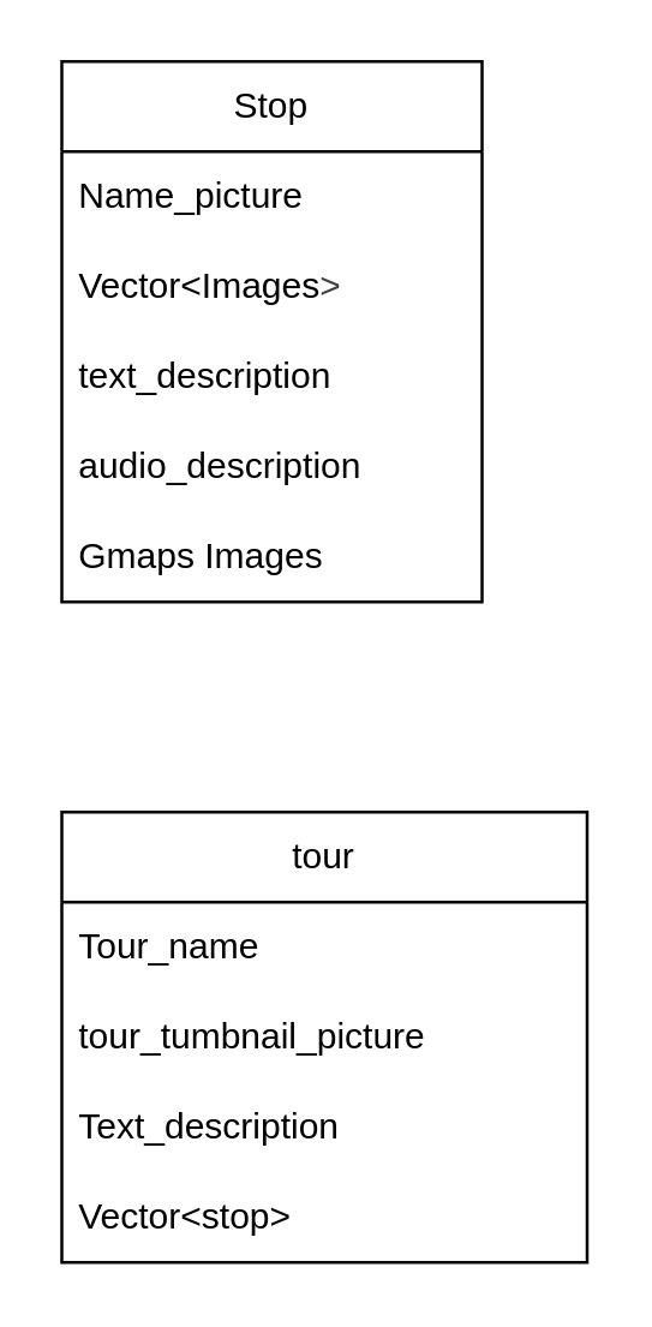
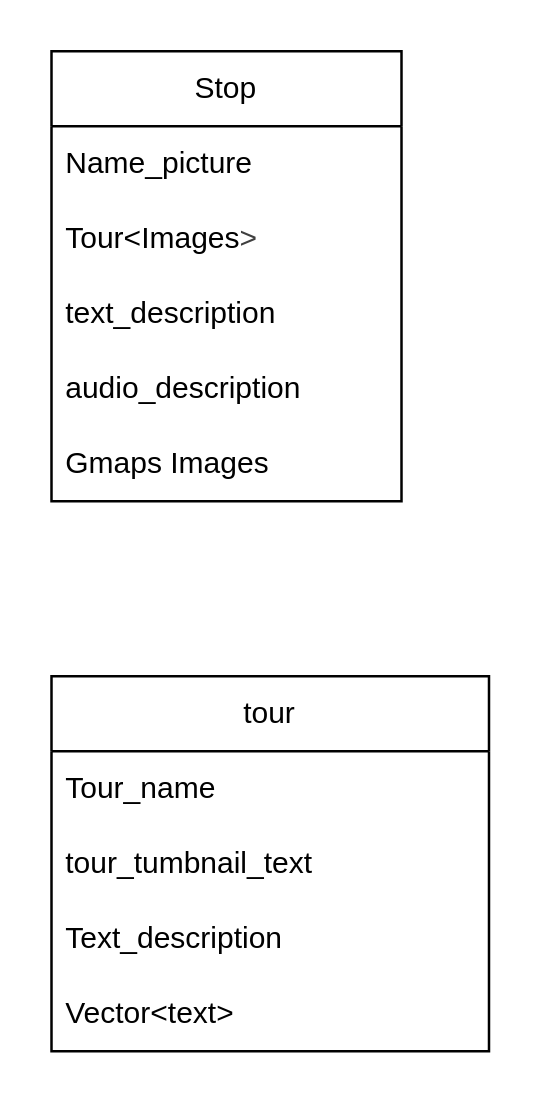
- <mxCell id="4" value="Vector&amp;lt;Images&lt;span style=&quot;color: rgb(63, 63, 63); background-color: transparent;&quot;&gt;&amp;gt;&lt;/span&gt;" style="text;strokeColor=none;fillColor=none;align=left;verticalAlign=middle;spacingLeft=4;spacingRight=4;overflow=hidden;points=[[0,0.5],[1,0.5]];portConstraint=eastwest;rotatable=0;whiteSpace=wrap;html=1;" parent="2" vertex="1"><mxGeometry y="60" width="140" height="30" as="geometry" /></mxCell>
+ <mxCell id="4" value="Tour&amp;lt;Images&lt;span style=&quot;color: rgb(63, 63, 63); background-color: transparent;&quot;&gt;&amp;gt;&lt;/span&gt;" style="text;strokeColor=none;fillColor=none;align=left;verticalAlign=middle;spacingLeft=4;spacingRight=4;overflow=hidden;points=[[0,0.5],[1,0.5]];portConstraint=eastwest;rotatable=0;whiteSpace=wrap;html=1;" parent="2" vertex="1"><mxGeometry y="60" width="140" height="30" as="geometry" /></mxCell>
- <mxCell id="10" value="&lt;span style=&quot;color: rgb(0, 0, 0);&quot;&gt;tour_tumbnail_picture&lt;/span&gt;" style="text;strokeColor=none;fillColor=none;align=left;verticalAlign=middle;spacingLeft=4;spacingRight=4;overflow=hidden;points=[[0,0.5],[1,0.5]];portConstraint=eastwest;rotatable=0;whiteSpace=wrap;html=1;" parent="8" vertex="1"><mxGeometry y="60" width="175" height="30" as="geometry" /></mxCell>
+ <mxCell id="10" value="&lt;span style=&quot;color: rgb(0, 0, 0);&quot;&gt;tour_tumbnail_text&lt;/span&gt;" style="text;strokeColor=none;fillColor=none;align=left;verticalAlign=middle;spacingLeft=4;spacingRight=4;overflow=hidden;points=[[0,0.5],[1,0.5]];portConstraint=eastwest;rotatable=0;whiteSpace=wrap;html=1;" parent="8" vertex="1"><mxGeometry y="60" width="175" height="30" as="geometry" /></mxCell>
- <mxCell id="12" value="Vector&amp;lt;stop&amp;gt;" style="text;strokeColor=none;fillColor=none;align=left;verticalAlign=middle;spacingLeft=4;spacingRight=4;overflow=hidden;points=[[0,0.5],[1,0.5]];portConstraint=eastwest;rotatable=0;whiteSpace=wrap;html=1;" parent="8" vertex="1"><mxGeometry y="120" width="175" height="30" as="geometry" /></mxCell>
+ <mxCell id="12" value="Vector&amp;lt;text&amp;gt;" style="text;strokeColor=none;fillColor=none;align=left;verticalAlign=middle;spacingLeft=4;spacingRight=4;overflow=hidden;points=[[0,0.5],[1,0.5]];portConstraint=eastwest;rotatable=0;whiteSpace=wrap;html=1;" parent="8" vertex="1"><mxGeometry y="120" width="175" height="30" as="geometry" /></mxCell>
